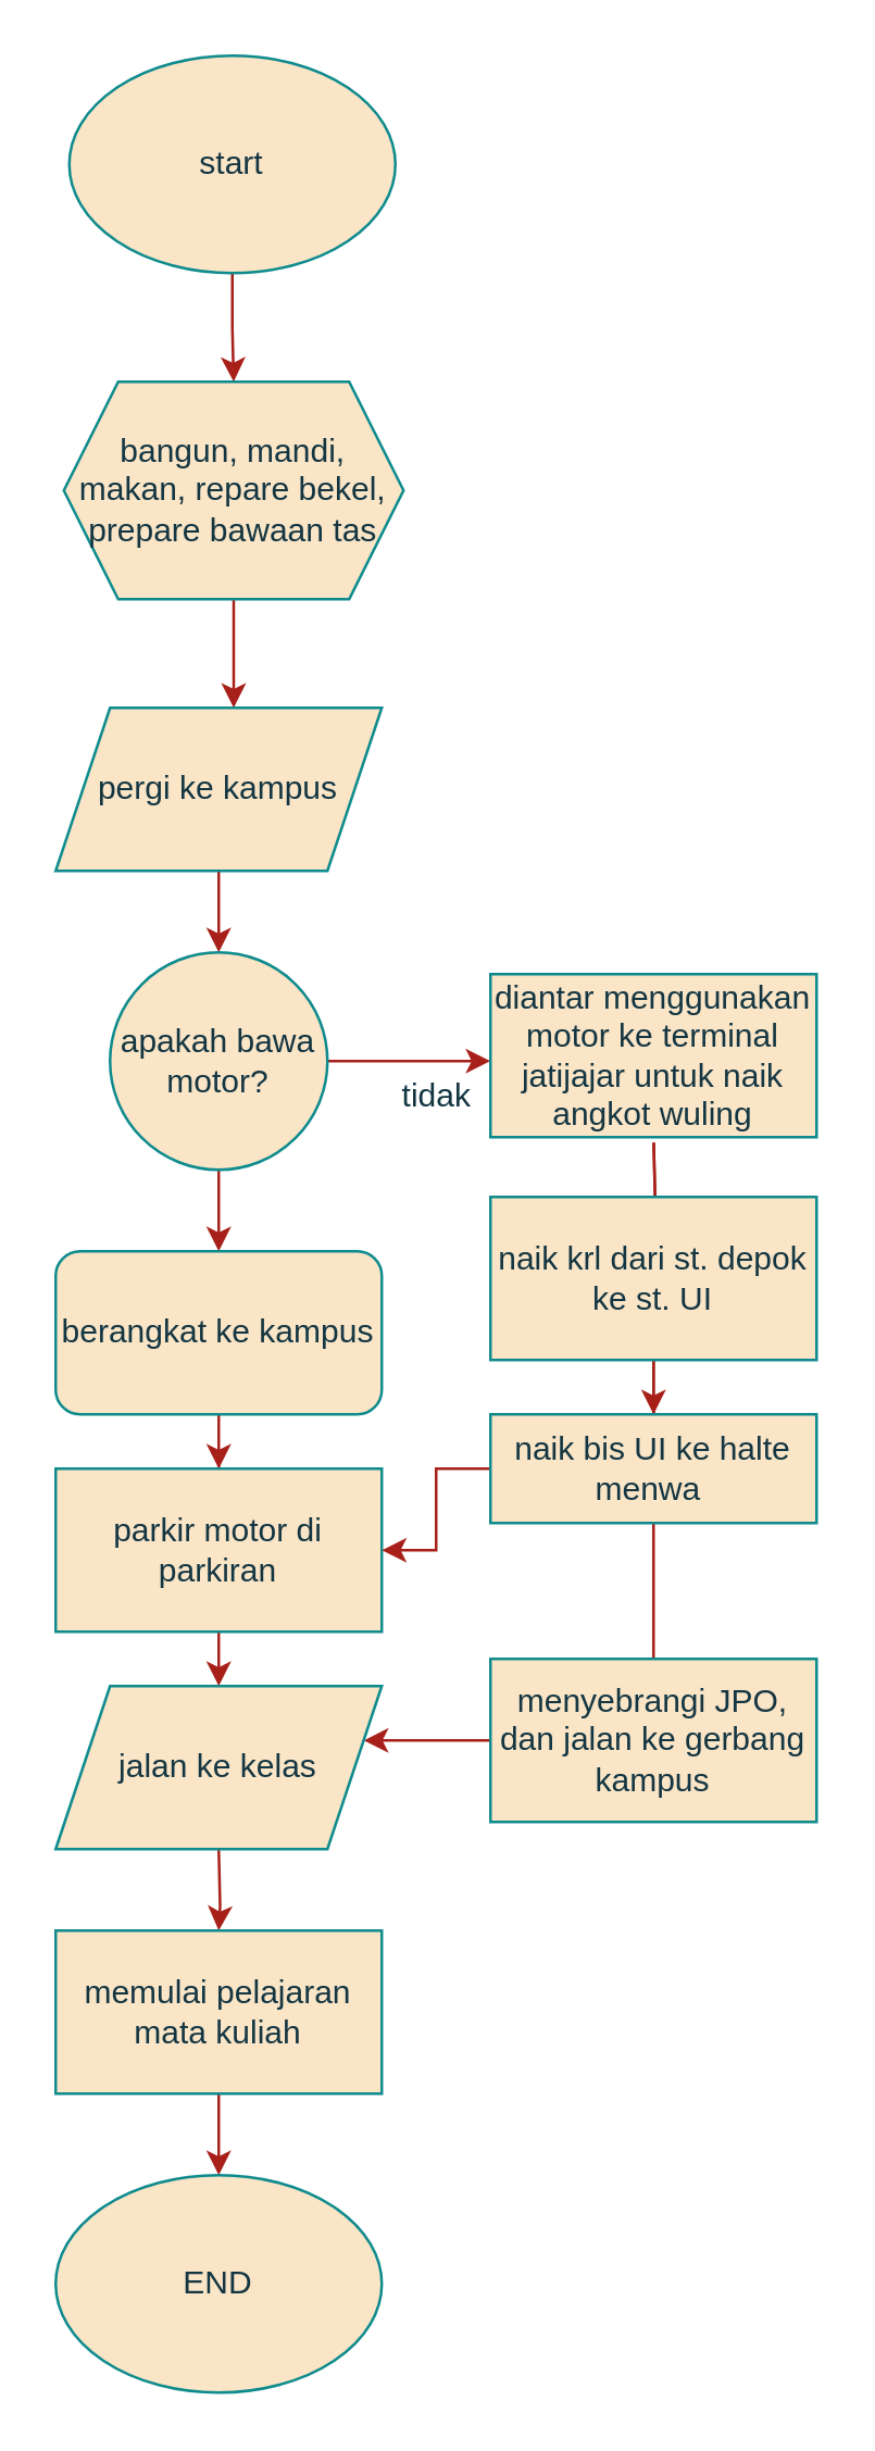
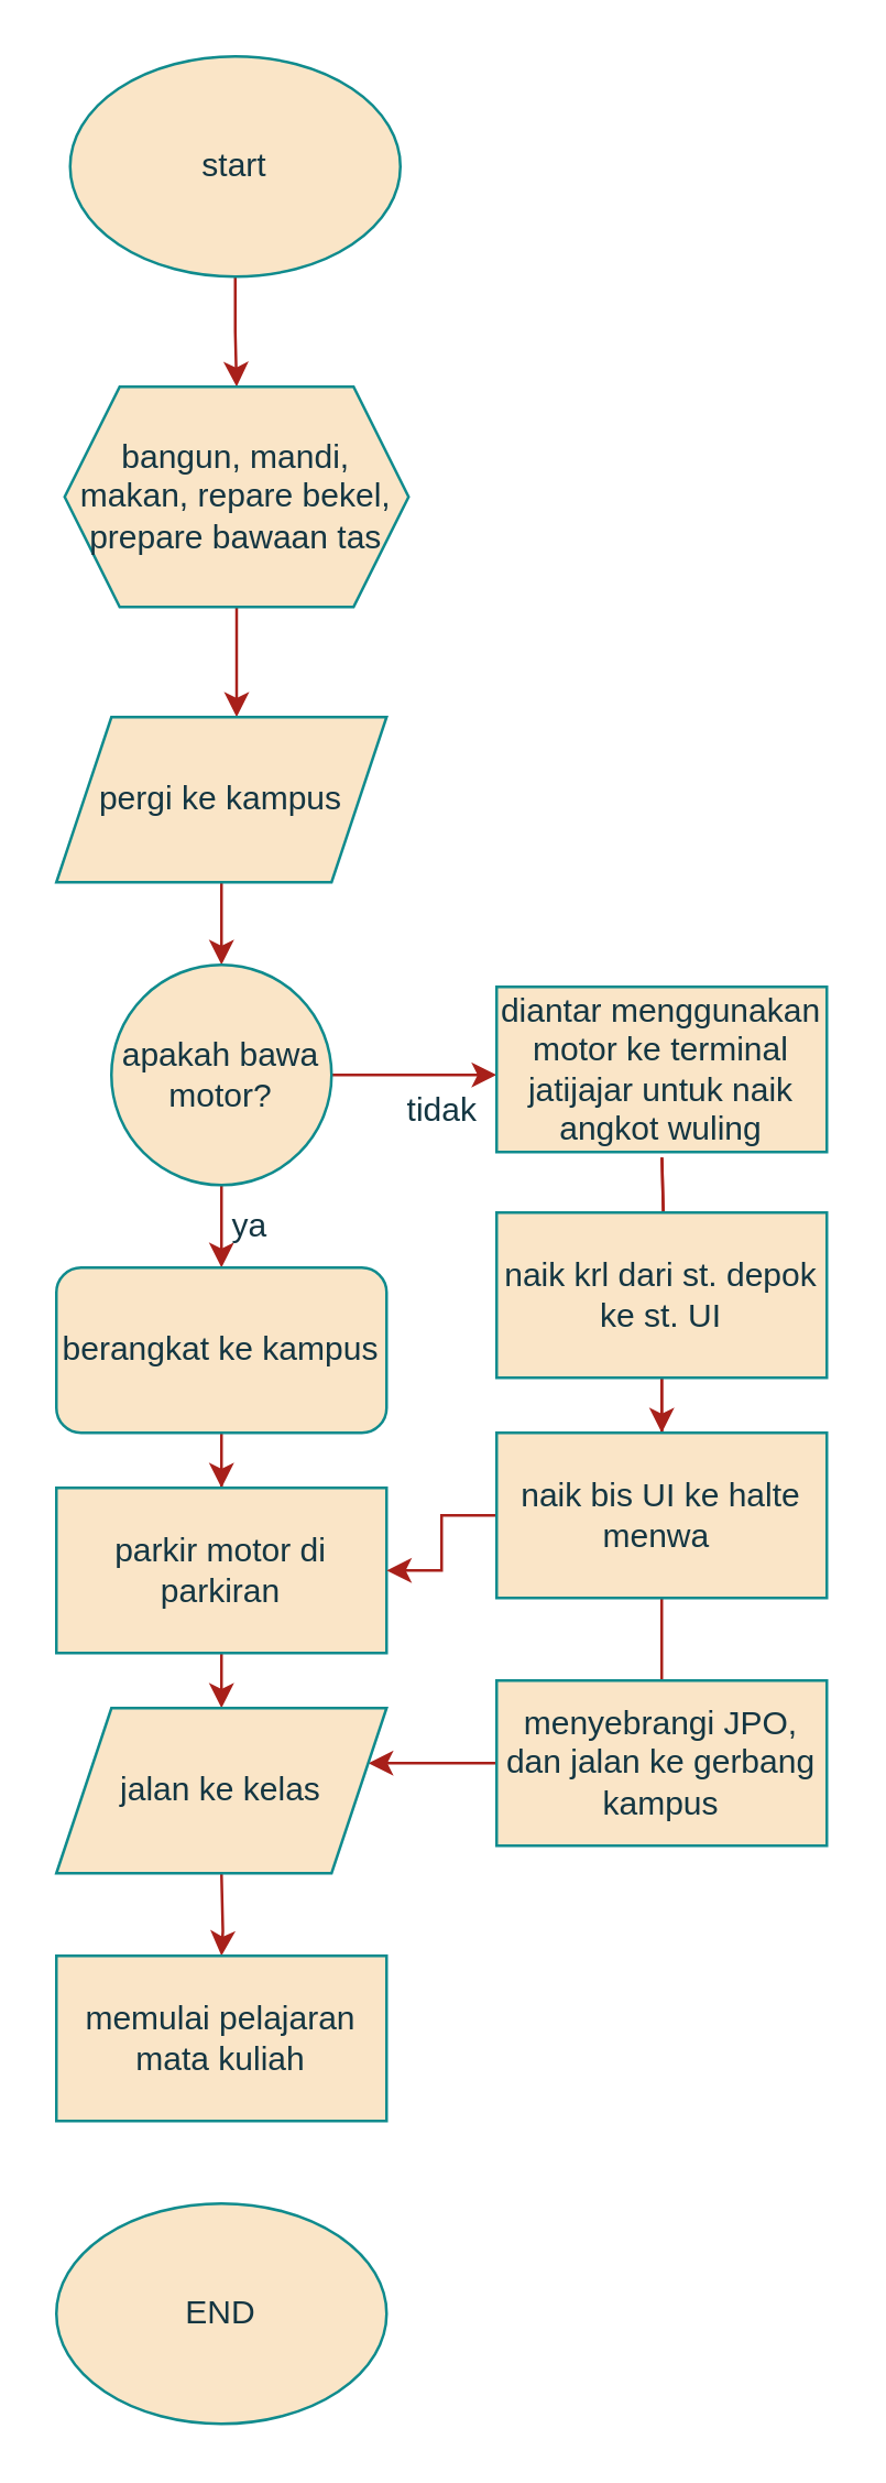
+ <mxCell id="16" value="ya" style="text;html=1;align=center;verticalAlign=middle;resizable=0;points=[];autosize=1;strokeColor=none;fillColor=none;labelBackgroundColor=none;fontColor=#143642;" vertex="1" parent="1"><mxGeometry x="70" y="430" width="40" height="30" as="geometry" /></mxCell>
- <mxCell id="28" value="naik bis UI ke halte menwa&amp;nbsp;" style="whiteSpace=wrap;html=1;labelBackgroundColor=none;fillColor=#FAE5C7;strokeColor=#0F8B8D;fontColor=#143642;" vertex="1" parent="1"><mxGeometry x="180" y="520" width="120" height="40" as="geometry" /></mxCell>
+ <mxCell id="28" value="naik bis UI ke halte menwa&amp;nbsp;" style="whiteSpace=wrap;html=1;labelBackgroundColor=none;fillColor=#FAE5C7;strokeColor=#0F8B8D;fontColor=#143642;" vertex="1" parent="1"><mxGeometry x="180" y="520" width="120" height="60" as="geometry" /></mxCell>
- <mxCell id="20" value="" style="edgeStyle=orthogonalEdgeStyle;rounded=0;orthogonalLoop=1;jettySize=auto;html=1;labelBackgroundColor=none;strokeColor=#A8201A;fontColor=default;" edge="1" parent="1" source="21" target="23"><mxGeometry relative="1" as="geometry" /></mxCell>
